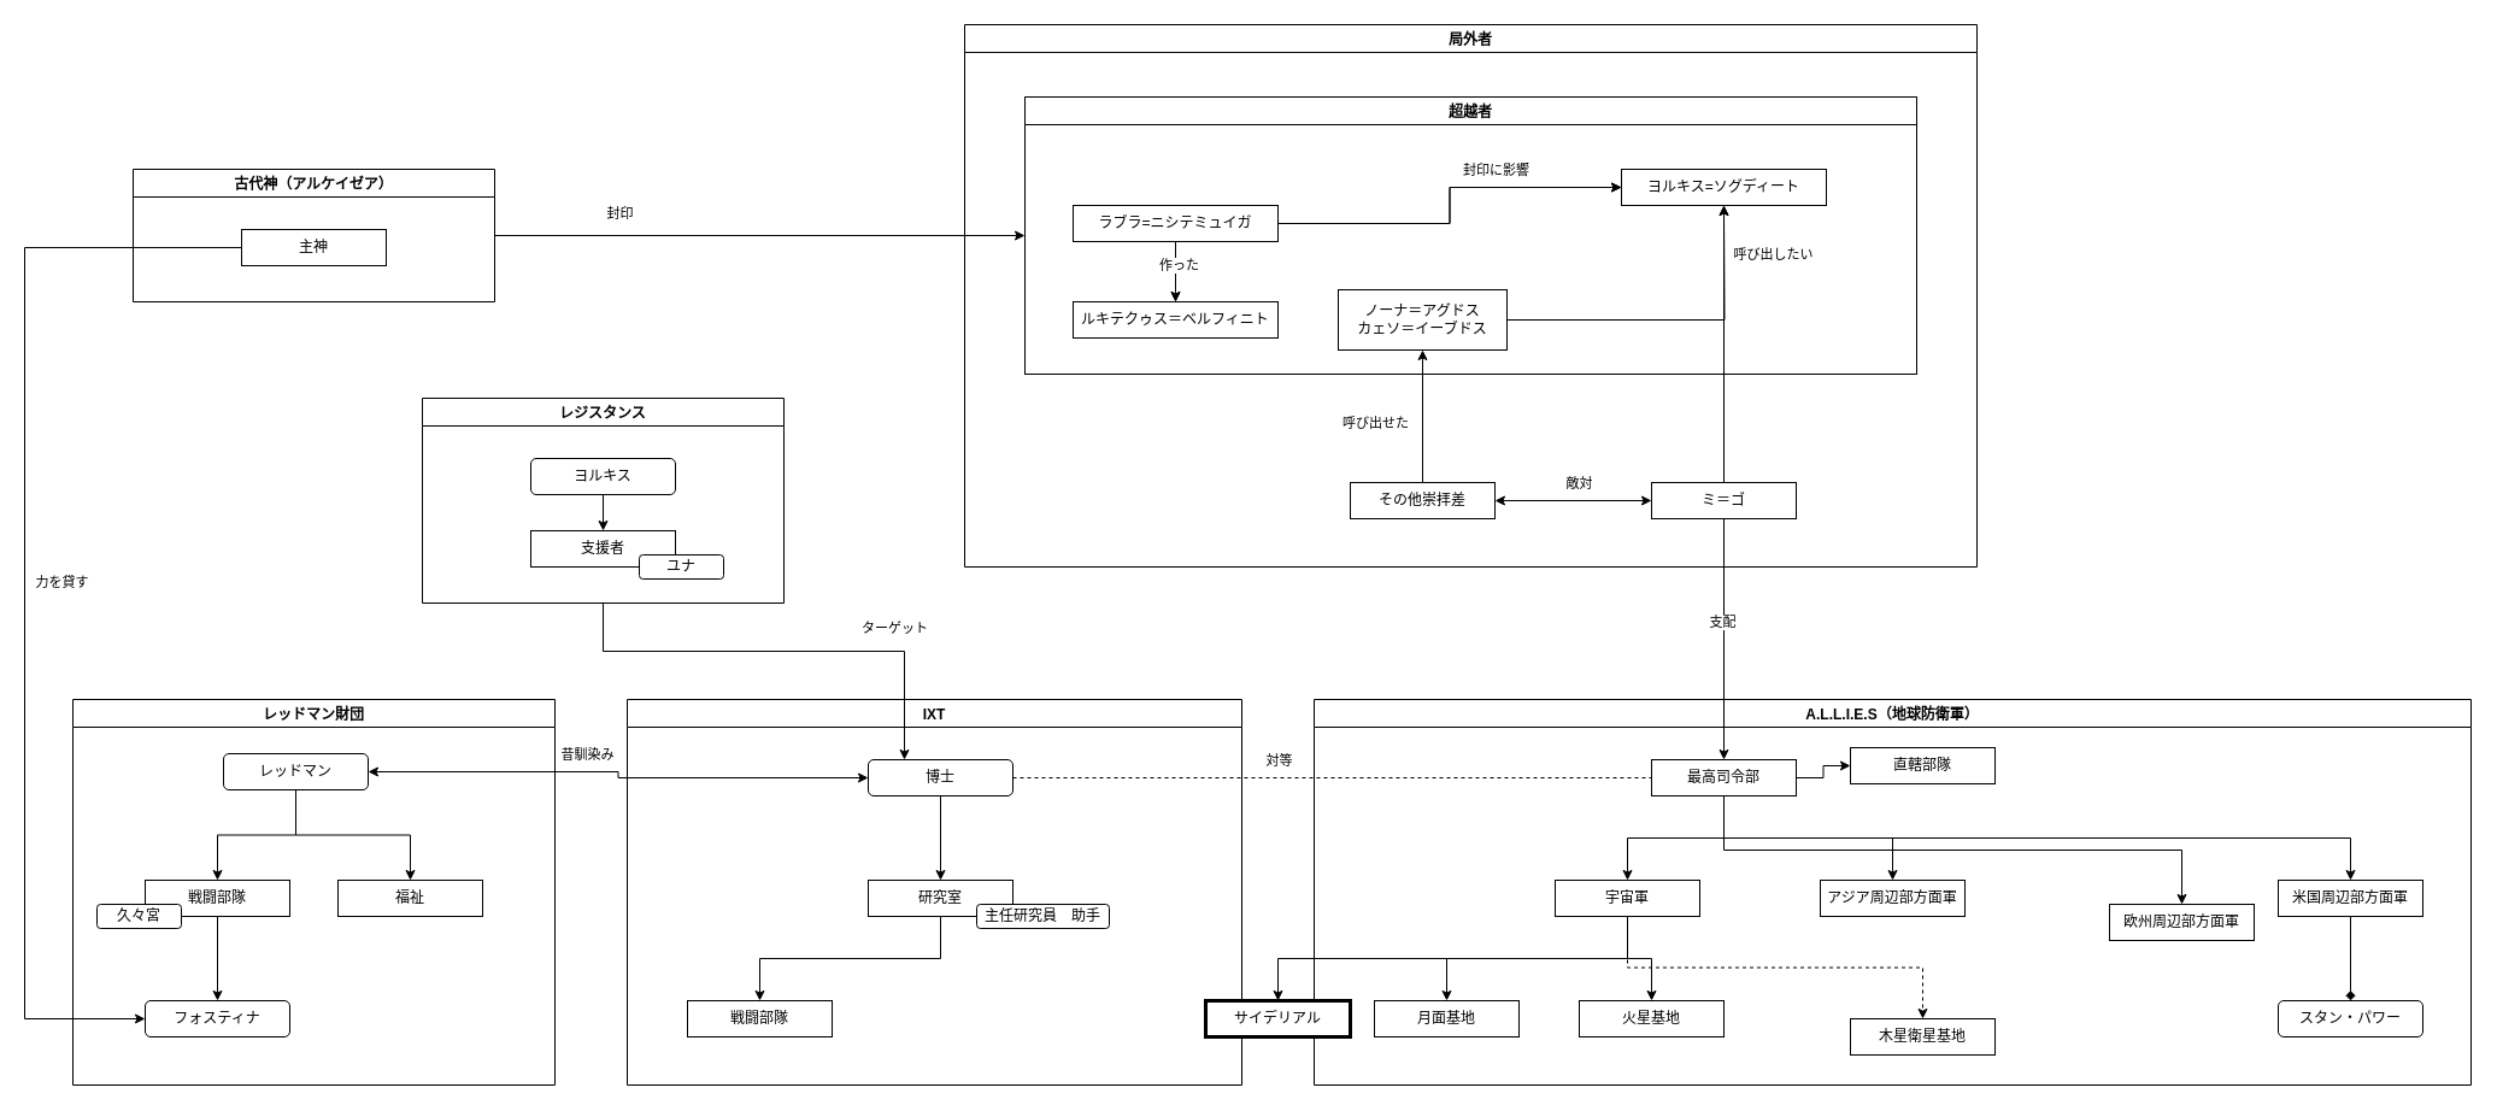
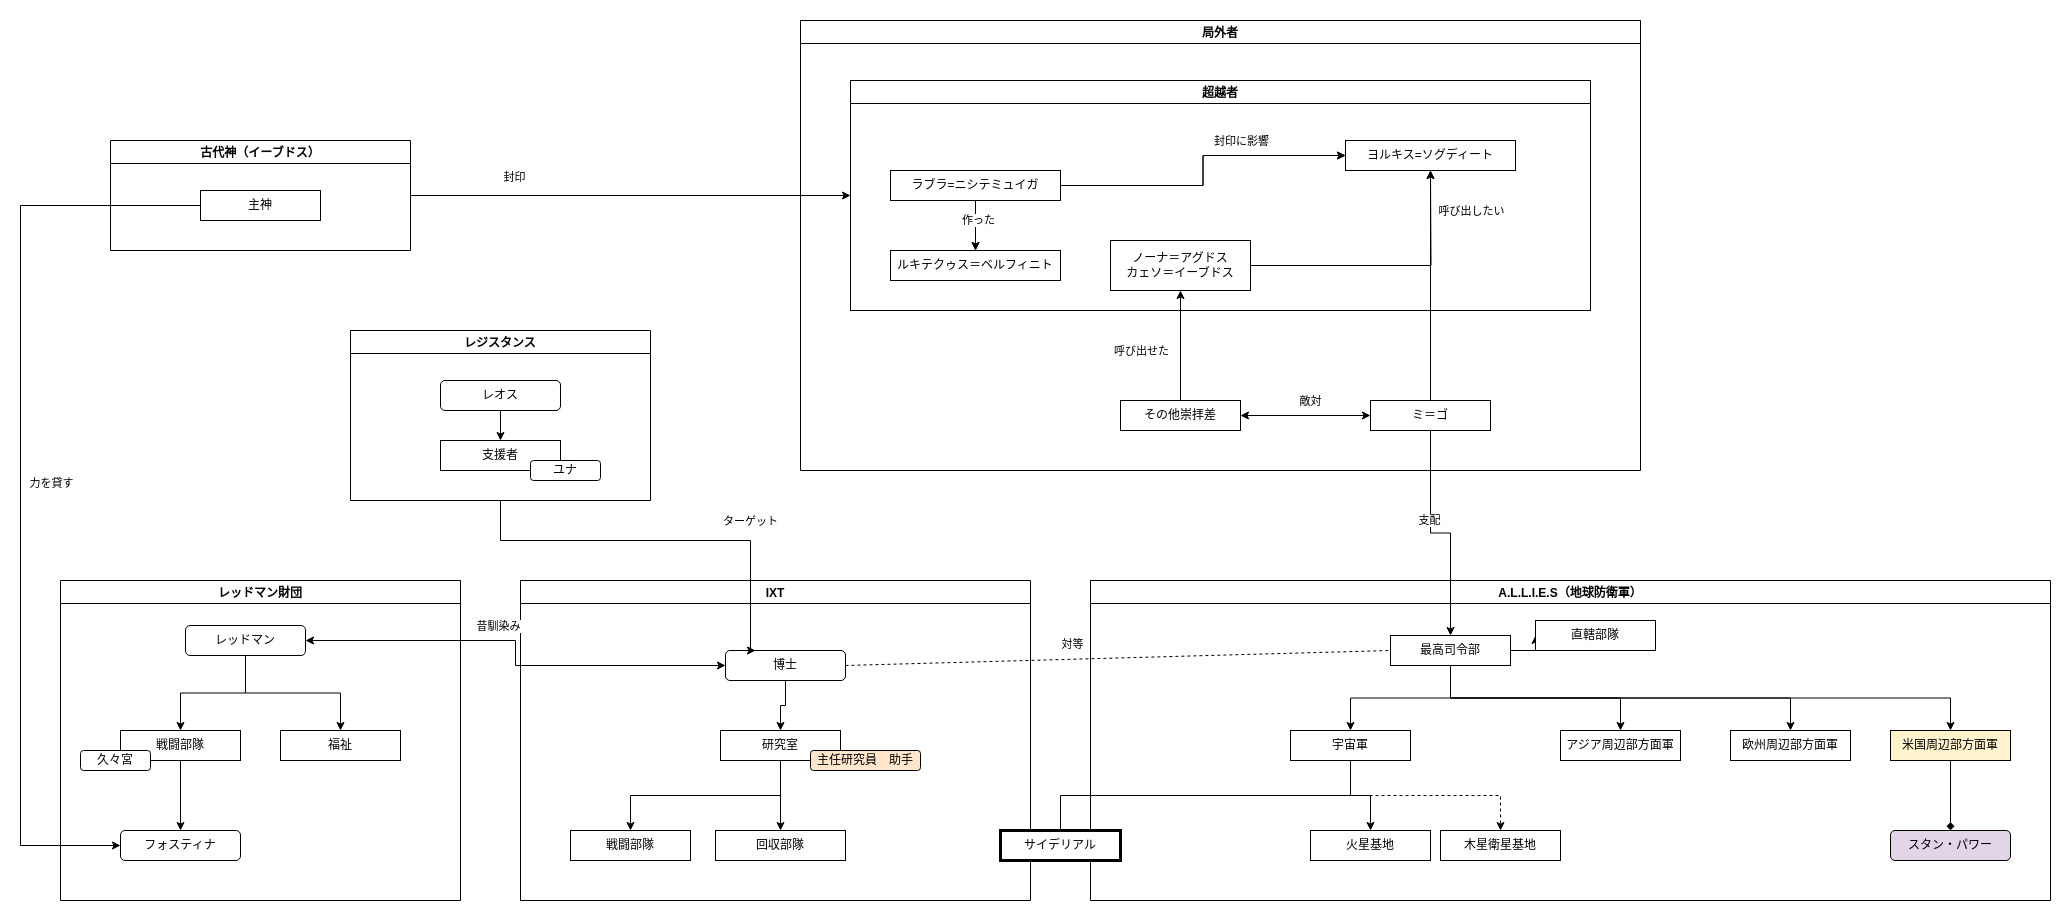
- <mxCell id="57" value="古代神（アルケイゼア）" style="swimlane;rounded=0;strokeWidth=1;" parent="1" vertex="1"><mxGeometry x="110" y="140" width="300" height="110" as="geometry" /></mxCell>
+ <mxCell id="57" value="古代神（イーブドス）" style="swimlane;rounded=0;strokeWidth=1;" parent="1" vertex="1"><mxGeometry x="110" y="140" width="300" height="110" as="geometry" /></mxCell>
- <mxCell id="76" value="ヨルキス" style="rounded=1;whiteSpace=wrap;html=1;" parent="74" vertex="1"><mxGeometry x="90" y="50" width="120" height="30" as="geometry" /></mxCell>
+ <mxCell id="76" value="レオス" style="rounded=1;whiteSpace=wrap;html=1;" parent="74" vertex="1"><mxGeometry x="90" y="50" width="120" height="30" as="geometry" /></mxCell>
- <mxCell id="24" value="博士" style="rounded=1;whiteSpace=wrap;html=1;" parent="22" vertex="1"><mxGeometry x="200" y="50" width="120" height="30" as="geometry" /></mxCell>
+ <mxCell id="24" value="博士" style="rounded=1;whiteSpace=wrap;html=1;" parent="22" vertex="1"><mxGeometry x="205" y="70" width="120" height="30" as="geometry" /></mxCell>
- <mxCell id="6" value="最高司令部" style="rounded=0;whiteSpace=wrap;html=1;" parent="2" vertex="1"><mxGeometry x="280" y="50" width="120" height="30" as="geometry" /></mxCell>
+ <mxCell id="6" value="最高司令部" style="rounded=0;whiteSpace=wrap;html=1;" parent="2" vertex="1"><mxGeometry x="300" y="55" width="120" height="30" as="geometry" /></mxCell>
- <mxCell id="9" value="アジア周辺部方面軍" style="whiteSpace=wrap;html=1;rounded=0;" parent="2" vertex="1"><mxGeometry x="420" y="150" width="120" height="30" as="geometry" /></mxCell>
+ <mxCell id="9" value="アジア周辺部方面軍" style="whiteSpace=wrap;html=1;rounded=0;" parent="2" vertex="1"><mxGeometry x="470" y="150" width="120" height="30" as="geometry" /></mxCell>
- <mxCell id="15" value="米国周辺部方面軍" style="whiteSpace=wrap;html=1;rounded=0;" parent="2" vertex="1"><mxGeometry x="800" y="150" width="120" height="30" as="geometry" /></mxCell>
+ <mxCell id="15" value="米国周辺部方面軍" style="whiteSpace=wrap;html=1;rounded=0;fillColor=#fff2cc;" parent="2" vertex="1"><mxGeometry x="800" y="150" width="120" height="30" as="geometry" /></mxCell>
- <mxCell id="30" value="主任研究員　助手" style="rounded=1;whiteSpace=wrap;html=1;" parent="22" vertex="1"><mxGeometry x="290" y="170" width="110" height="20" as="geometry" /></mxCell>
+ <mxCell id="30" value="主任研究員　助手" style="rounded=1;whiteSpace=wrap;html=1;fillColor=#ffe6cc;" parent="22" vertex="1"><mxGeometry x="290" y="170" width="110" height="20" as="geometry" /></mxCell>
- <mxCell id="7" value="欧州周辺部方面軍" style="whiteSpace=wrap;html=1;rounded=0;" parent="2" vertex="1"><mxGeometry x="660" y="170" width="120" height="30" as="geometry" /></mxCell>
+ <mxCell id="7" value="欧州周辺部方面軍" style="whiteSpace=wrap;html=1;rounded=0;" parent="2" vertex="1"><mxGeometry x="640" y="150" width="120" height="30" as="geometry" /></mxCell>
+ <mxCell id="29" value="" style="edgeStyle=orthogonalEdgeStyle;rounded=0;orthogonalLoop=1;jettySize=auto;html=1;" parent="22" source="26" target="28" edge="1"><mxGeometry relative="1" as="geometry"><Array as="points"><mxPoint x="260" y="200" /><mxPoint x="260" y="200" /></Array></mxGeometry></mxCell>
- <mxCell id="10" style="edgeStyle=orthogonalEdgeStyle;rounded=0;orthogonalLoop=1;jettySize=auto;html=1;exitX=0.5;exitY=1;exitDx=0;exitDy=0;entryX=0.5;entryY=0;entryDx=0;entryDy=0;" parent="2" source="13" target="18" edge="1"><mxGeometry relative="1" as="geometry" /></mxCell>
- <mxCell id="32" style="edgeStyle=orthogonalEdgeStyle;rounded=0;orthogonalLoop=1;jettySize=auto;html=1;exitX=0.5;exitY=1;exitDx=0;exitDy=0;entryX=0.5;entryY=0;entryDx=0;entryDy=0;" parent="1" source="13" target="31" edge="1"><mxGeometry relative="1" as="geometry" /></mxCell>
+ <mxCell id="32" style="edgeStyle=orthogonalEdgeStyle;rounded=0;orthogonalLoop=1;jettySize=auto;html=1;exitX=0.5;exitY=1;exitDx=0;exitDy=0;entryX=0.5;entryY=0;entryDx=0;entryDy=0;endArrow=none;" parent="1" source="13" target="31" edge="1"><mxGeometry relative="1" as="geometry" /></mxCell>
+ <mxCell id="28" value="回収部隊" style="rounded=0;whiteSpace=wrap;html=1;" parent="22" vertex="1"><mxGeometry x="195" y="250" width="130" height="30" as="geometry" /></mxCell>
- <mxCell id="18" value="月面基地" style="rounded=0;whiteSpace=wrap;html=1;" parent="2" vertex="1"><mxGeometry x="50" y="250" width="120" height="30" as="geometry" /></mxCell>
- <mxCell id="20" value="スタン・パワー" style="rounded=1;whiteSpace=wrap;html=1;" parent="2" vertex="1"><mxGeometry x="800" y="250" width="120" height="30" as="geometry" /></mxCell>
+ <mxCell id="20" value="スタン・パワー" style="rounded=1;whiteSpace=wrap;html=1;fillColor=#e1d5e7;" parent="2" vertex="1"><mxGeometry x="800" y="250" width="120" height="30" as="geometry" /></mxCell>
- <mxCell id="19" value="木星衛星基地" style="rounded=0;whiteSpace=wrap;html=1;" parent="2" vertex="1"><mxGeometry x="445" y="265" width="120" height="30" as="geometry" /></mxCell>
+ <mxCell id="19" value="木星衛星基地" style="rounded=0;whiteSpace=wrap;html=1;" parent="2" vertex="1"><mxGeometry x="350" y="250" width="120" height="30" as="geometry" /></mxCell>
